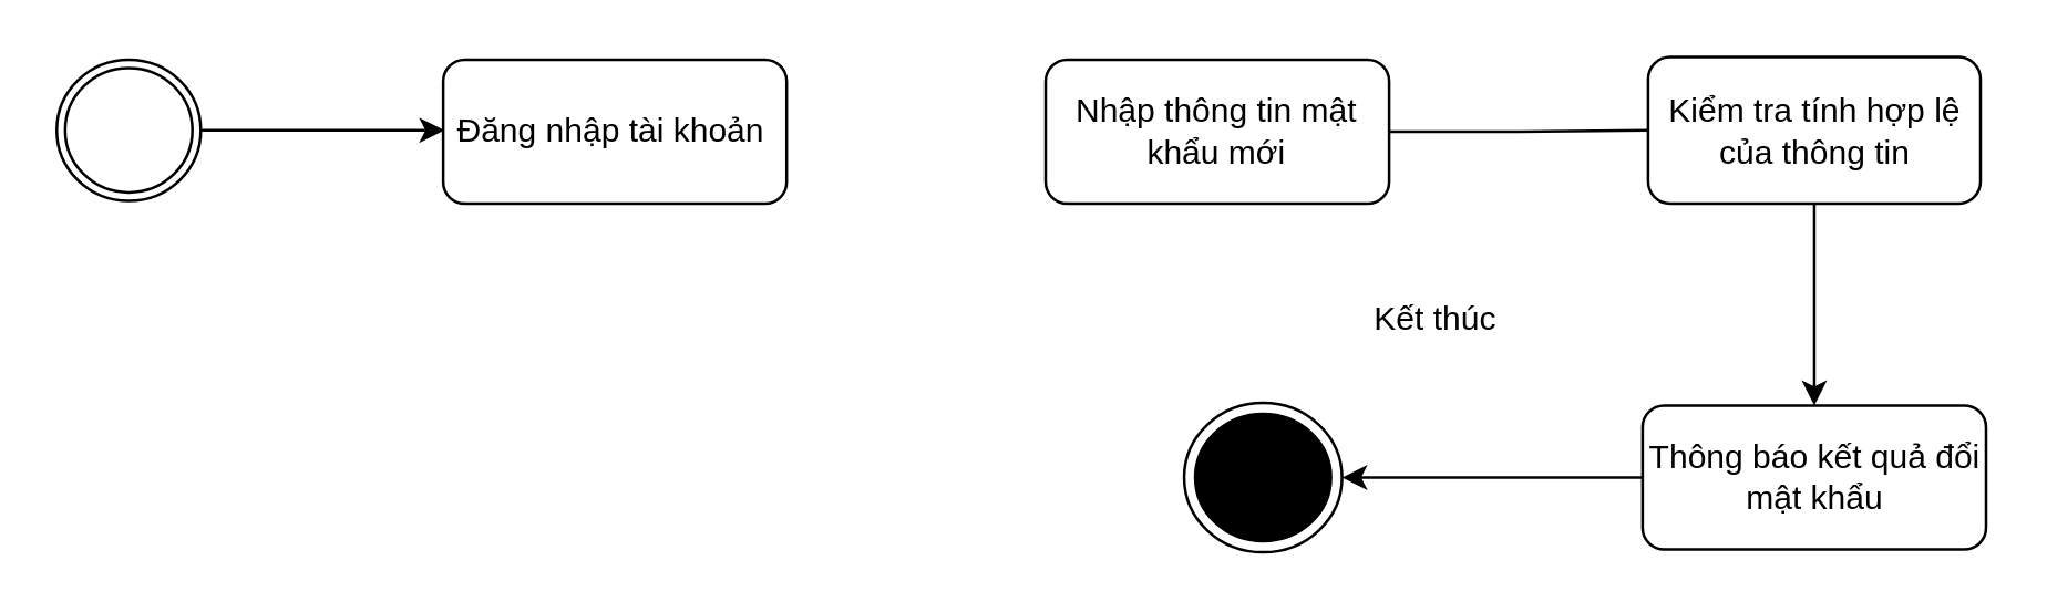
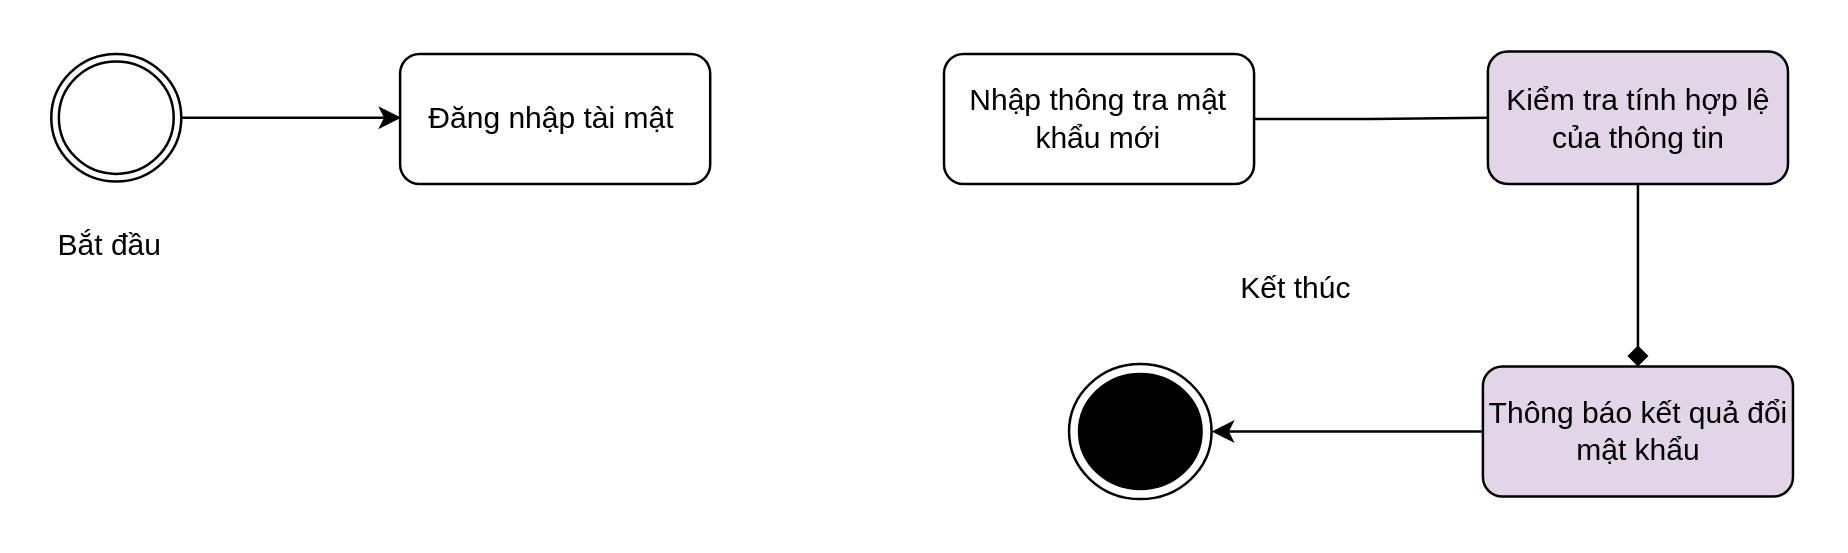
- <mxCell id="8" value="Kiểm tra tính hợp lệ của thông tin" style="rounded=1;whiteSpace=wrap;html=1;" vertex="1" parent="1"><mxGeometry x="594.5" y="20" width="120" height="53" as="geometry" /></mxCell>
+ <mxCell id="8" value="Kiểm tra tính hợp lệ của thông tin" style="rounded=1;whiteSpace=wrap;html=1;fillColor=#e1d5e7;" vertex="1" parent="1"><mxGeometry x="594.5" y="20" width="120" height="53" as="geometry" /></mxCell>
- <mxCell id="4" value="Đăng nhập tài khoản&amp;nbsp;" style="rounded=1;whiteSpace=wrap;html=1;" vertex="1" parent="1"><mxGeometry x="159.5" y="21" width="124" height="52" as="geometry" /></mxCell>
+ <mxCell id="4" value="Đăng nhập tài mật&amp;nbsp;" style="rounded=1;whiteSpace=wrap;html=1;" vertex="1" parent="1"><mxGeometry x="159.5" y="21" width="124" height="52" as="geometry" /></mxCell>
- <mxCell id="6" value="Nhập thông tin mật khẩu mới" style="rounded=1;whiteSpace=wrap;html=1;" vertex="1" parent="1"><mxGeometry x="377" y="21" width="124" height="52" as="geometry" /></mxCell>
+ <mxCell id="6" value="Nhập thông tra mật khẩu mới" style="rounded=1;whiteSpace=wrap;html=1;" vertex="1" parent="1"><mxGeometry x="377" y="21" width="124" height="52" as="geometry" /></mxCell>
+ <mxCell id="10" value="Bắt đầu&lt;br&gt;&lt;br&gt;" style="text;html=1;resizable=0;points=[];autosize=1;align=left;verticalAlign=top;spacingTop=-4;" vertex="1" parent="1"><mxGeometry x="21" y="88" width="51" height="28" as="geometry" /></mxCell>
- <mxCell id="7" style="edgeStyle=orthogonalEdgeStyle;rounded=0;orthogonalLoop=1;jettySize=auto;html=1;" edge="1" parent="1" source="8" target="13"><mxGeometry relative="1" as="geometry" /></mxCell>
+ <mxCell id="7" style="edgeStyle=orthogonalEdgeStyle;rounded=0;orthogonalLoop=1;jettySize=auto;html=1;endArrow=diamond;" edge="1" parent="1" source="8" target="13"><mxGeometry relative="1" as="geometry" /></mxCell>
- <mxCell id="13" value="Thông báo kết quả đổi mật khẩu" style="rounded=1;whiteSpace=wrap;html=1;" vertex="1" parent="1"><mxGeometry x="592.5" y="146" width="124" height="52" as="geometry" /></mxCell>
+ <mxCell id="13" value="Thông báo kết quả đổi mật khẩu" style="rounded=1;whiteSpace=wrap;html=1;fillColor=#e1d5e7;" vertex="1" parent="1"><mxGeometry x="592.5" y="146" width="124" height="52" as="geometry" /></mxCell>
